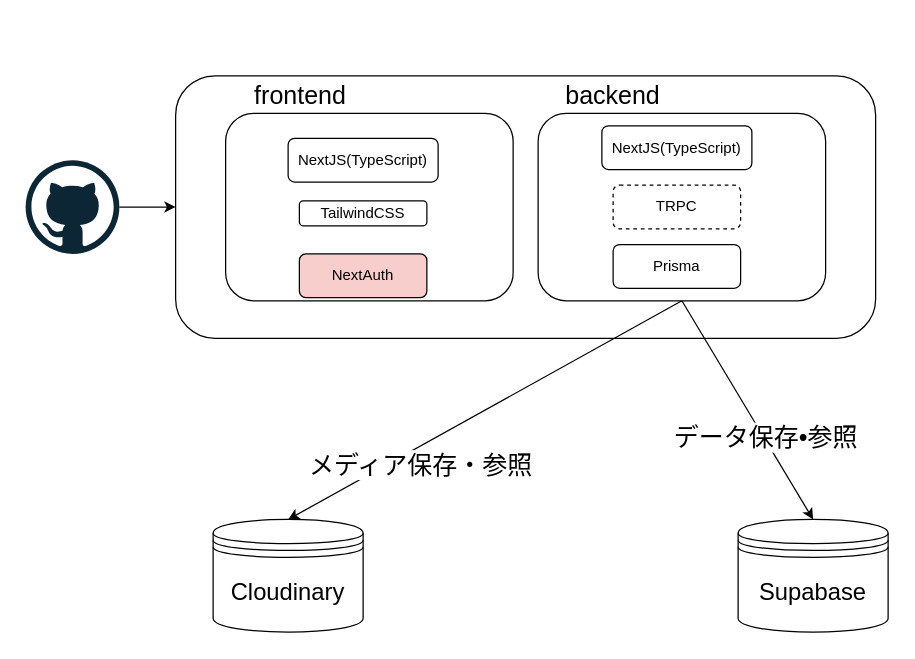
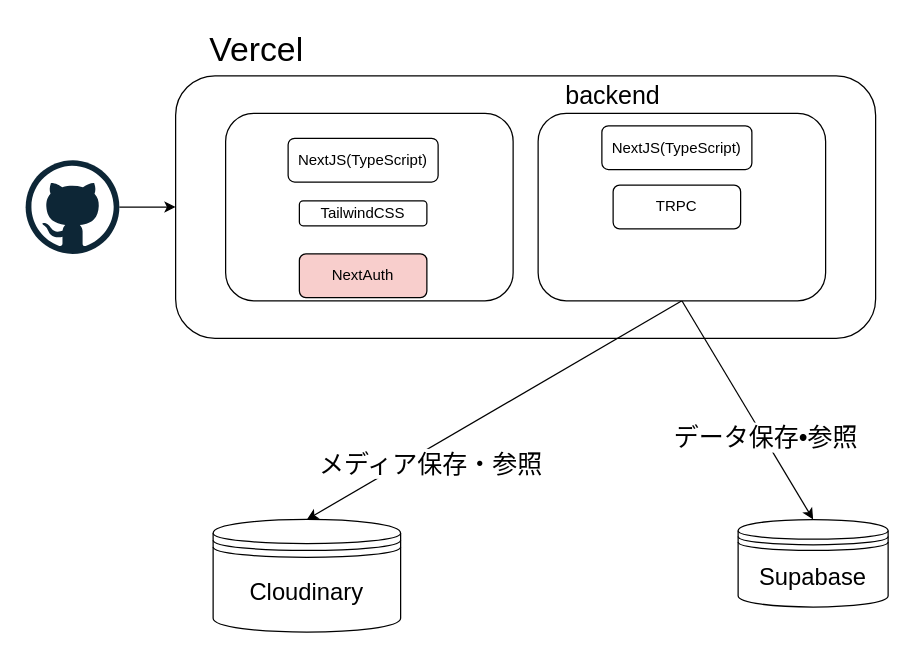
+ <mxCell id="6" value="Vercel" style="text;html=1;strokeColor=none;fillColor=none;align=center;verticalAlign=middle;whiteSpace=wrap;rounded=0;fontSize=27;" parent="1" vertex="1"><mxGeometry x="160" y="20" width="90" height="40" as="geometry" /></mxCell>
- <mxCell id="10" value="frontend" style="text;html=1;strokeColor=none;fillColor=none;align=center;verticalAlign=middle;whiteSpace=wrap;rounded=0;fontSize=20;" parent="1" vertex="1"><mxGeometry x="200" y="60" width="80" height="30" as="geometry" /></mxCell>
- <mxCell id="19" value="TRPC" style="rounded=1;whiteSpace=wrap;html=1;dashed=1;" parent="1" vertex="1"><mxGeometry x="490" y="147.5" width="102" height="35" as="geometry" /></mxCell>
+ <mxCell id="19" value="TRPC" style="rounded=1;whiteSpace=wrap;html=1;" parent="1" vertex="1"><mxGeometry x="490" y="147.5" width="102" height="35" as="geometry" /></mxCell>
- <mxCell id="20" value="Prisma" style="rounded=1;whiteSpace=wrap;html=1;" parent="1" vertex="1"><mxGeometry x="490" y="195" width="102" height="35" as="geometry" /></mxCell>
- <mxCell id="21" value="Cloudinary" style="shape=datastore;whiteSpace=wrap;html=1;fontSize=19;" parent="1" vertex="1"><mxGeometry x="170" y="415" width="120" height="90" as="geometry" /></mxCell>
+ <mxCell id="21" value="Cloudinary" style="shape=datastore;whiteSpace=wrap;html=1;fontSize=19;" parent="1" vertex="1"><mxGeometry x="170" y="415" width="150" height="90" as="geometry" /></mxCell>
- <mxCell id="4" value="Supabase" style="shape=datastore;whiteSpace=wrap;html=1;fontSize=19;" parent="1" vertex="1"><mxGeometry x="590" y="415" width="120" height="90" as="geometry" /></mxCell>
+ <mxCell id="4" value="Supabase" style="shape=datastore;whiteSpace=wrap;html=1;fontSize=19;" parent="1" vertex="1"><mxGeometry x="590" y="415" width="120" height="70" as="geometry" /></mxCell>
